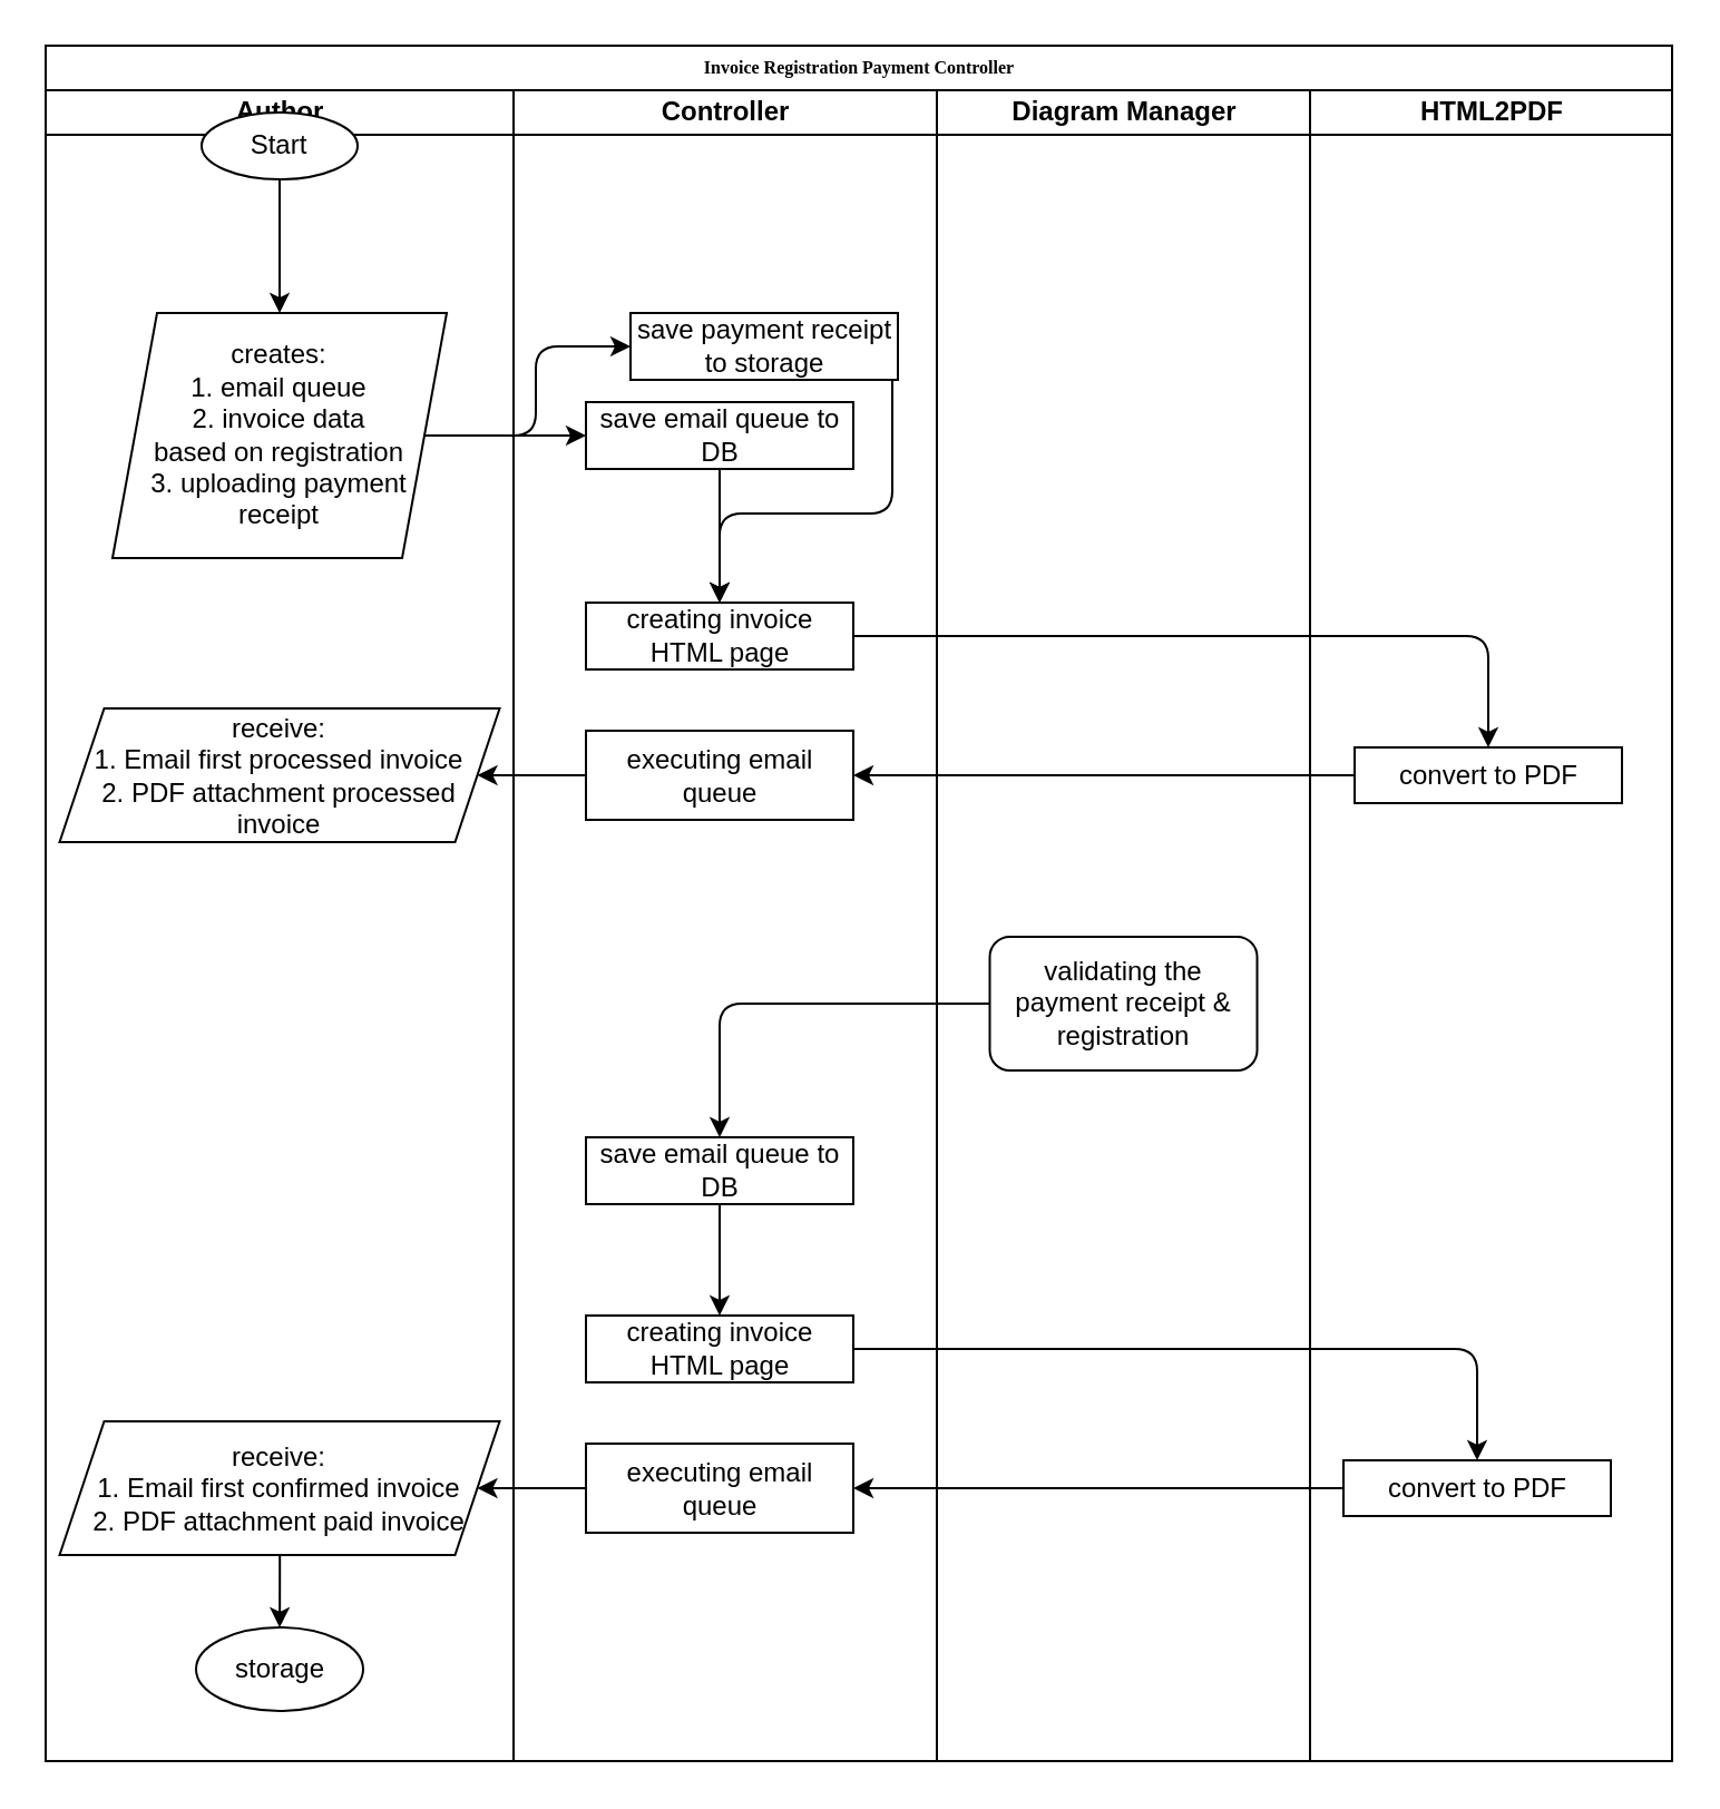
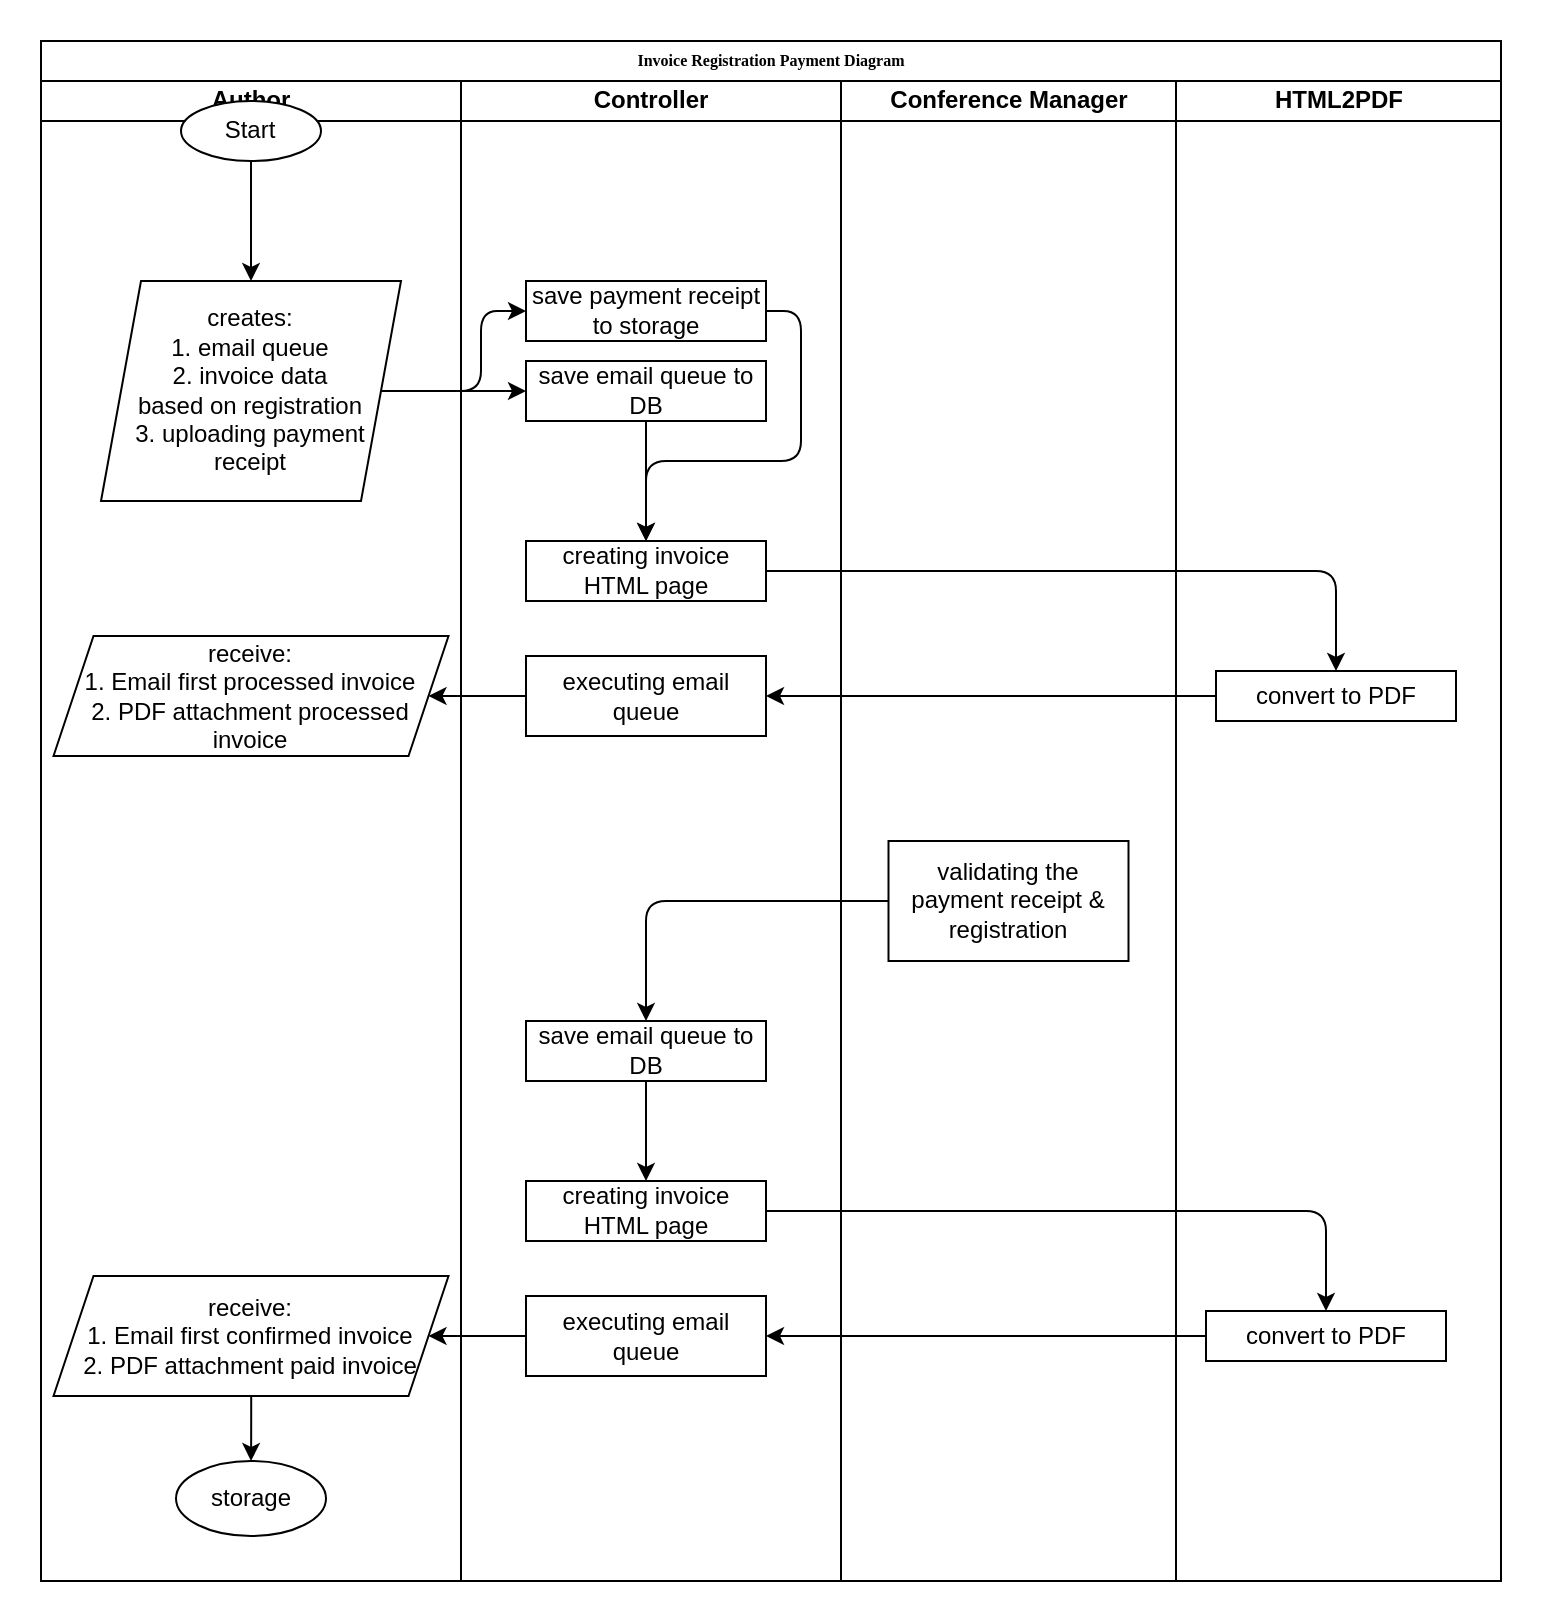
- <mxCell id="2" value="Invoice Registration Payment Controller" style="swimlane;html=1;childLayout=stackLayout;startSize=20;rounded=0;shadow=0;labelBackgroundColor=none;strokeWidth=1;fontFamily=Verdana;fontSize=8;align=center;" parent="1" vertex="1"><mxGeometry x="20" y="20" width="730" height="770" as="geometry" /></mxCell>
+ <mxCell id="2" value="Invoice Registration Payment Diagram" style="swimlane;html=1;childLayout=stackLayout;startSize=20;rounded=0;shadow=0;labelBackgroundColor=none;strokeWidth=1;fontFamily=Verdana;fontSize=8;align=center;" parent="1" vertex="1"><mxGeometry x="20" y="20" width="730" height="770" as="geometry" /></mxCell>
- <mxCell id="27" value="Diagram Manager" style="swimlane;html=1;startSize=20;" parent="2" vertex="1"><mxGeometry x="400" y="20" width="167.5" height="750" as="geometry" /></mxCell>
+ <mxCell id="27" value="Conference Manager" style="swimlane;html=1;startSize=20;" parent="2" vertex="1"><mxGeometry x="400" y="20" width="167.5" height="750" as="geometry" /></mxCell>
- <mxCell id="14" value="save payment receipt to storage" style="whiteSpace=wrap;html=1;strokeWidth=1;" vertex="1" parent="11"><mxGeometry x="52.5" y="100" width="120" height="30" as="geometry" /></mxCell>
+ <mxCell id="14" value="save payment receipt to storage" style="whiteSpace=wrap;html=1;strokeWidth=1;" vertex="1" parent="11"><mxGeometry x="32.5" y="100" width="120" height="30" as="geometry" /></mxCell>
- <mxCell id="28" value="validating the payment receipt &amp;amp; registration" style="whiteSpace=wrap;html=1;strokeWidth=1;rounded=1;" vertex="1" parent="27"><mxGeometry x="23.75" y="380" width="120" height="60" as="geometry" /></mxCell>
+ <mxCell id="28" value="validating the payment receipt &amp;amp; registration" style="rounded=0;whiteSpace=wrap;html=1;strokeWidth=1;" vertex="1" parent="27"><mxGeometry x="23.75" y="380" width="120" height="60" as="geometry" /></mxCell>
